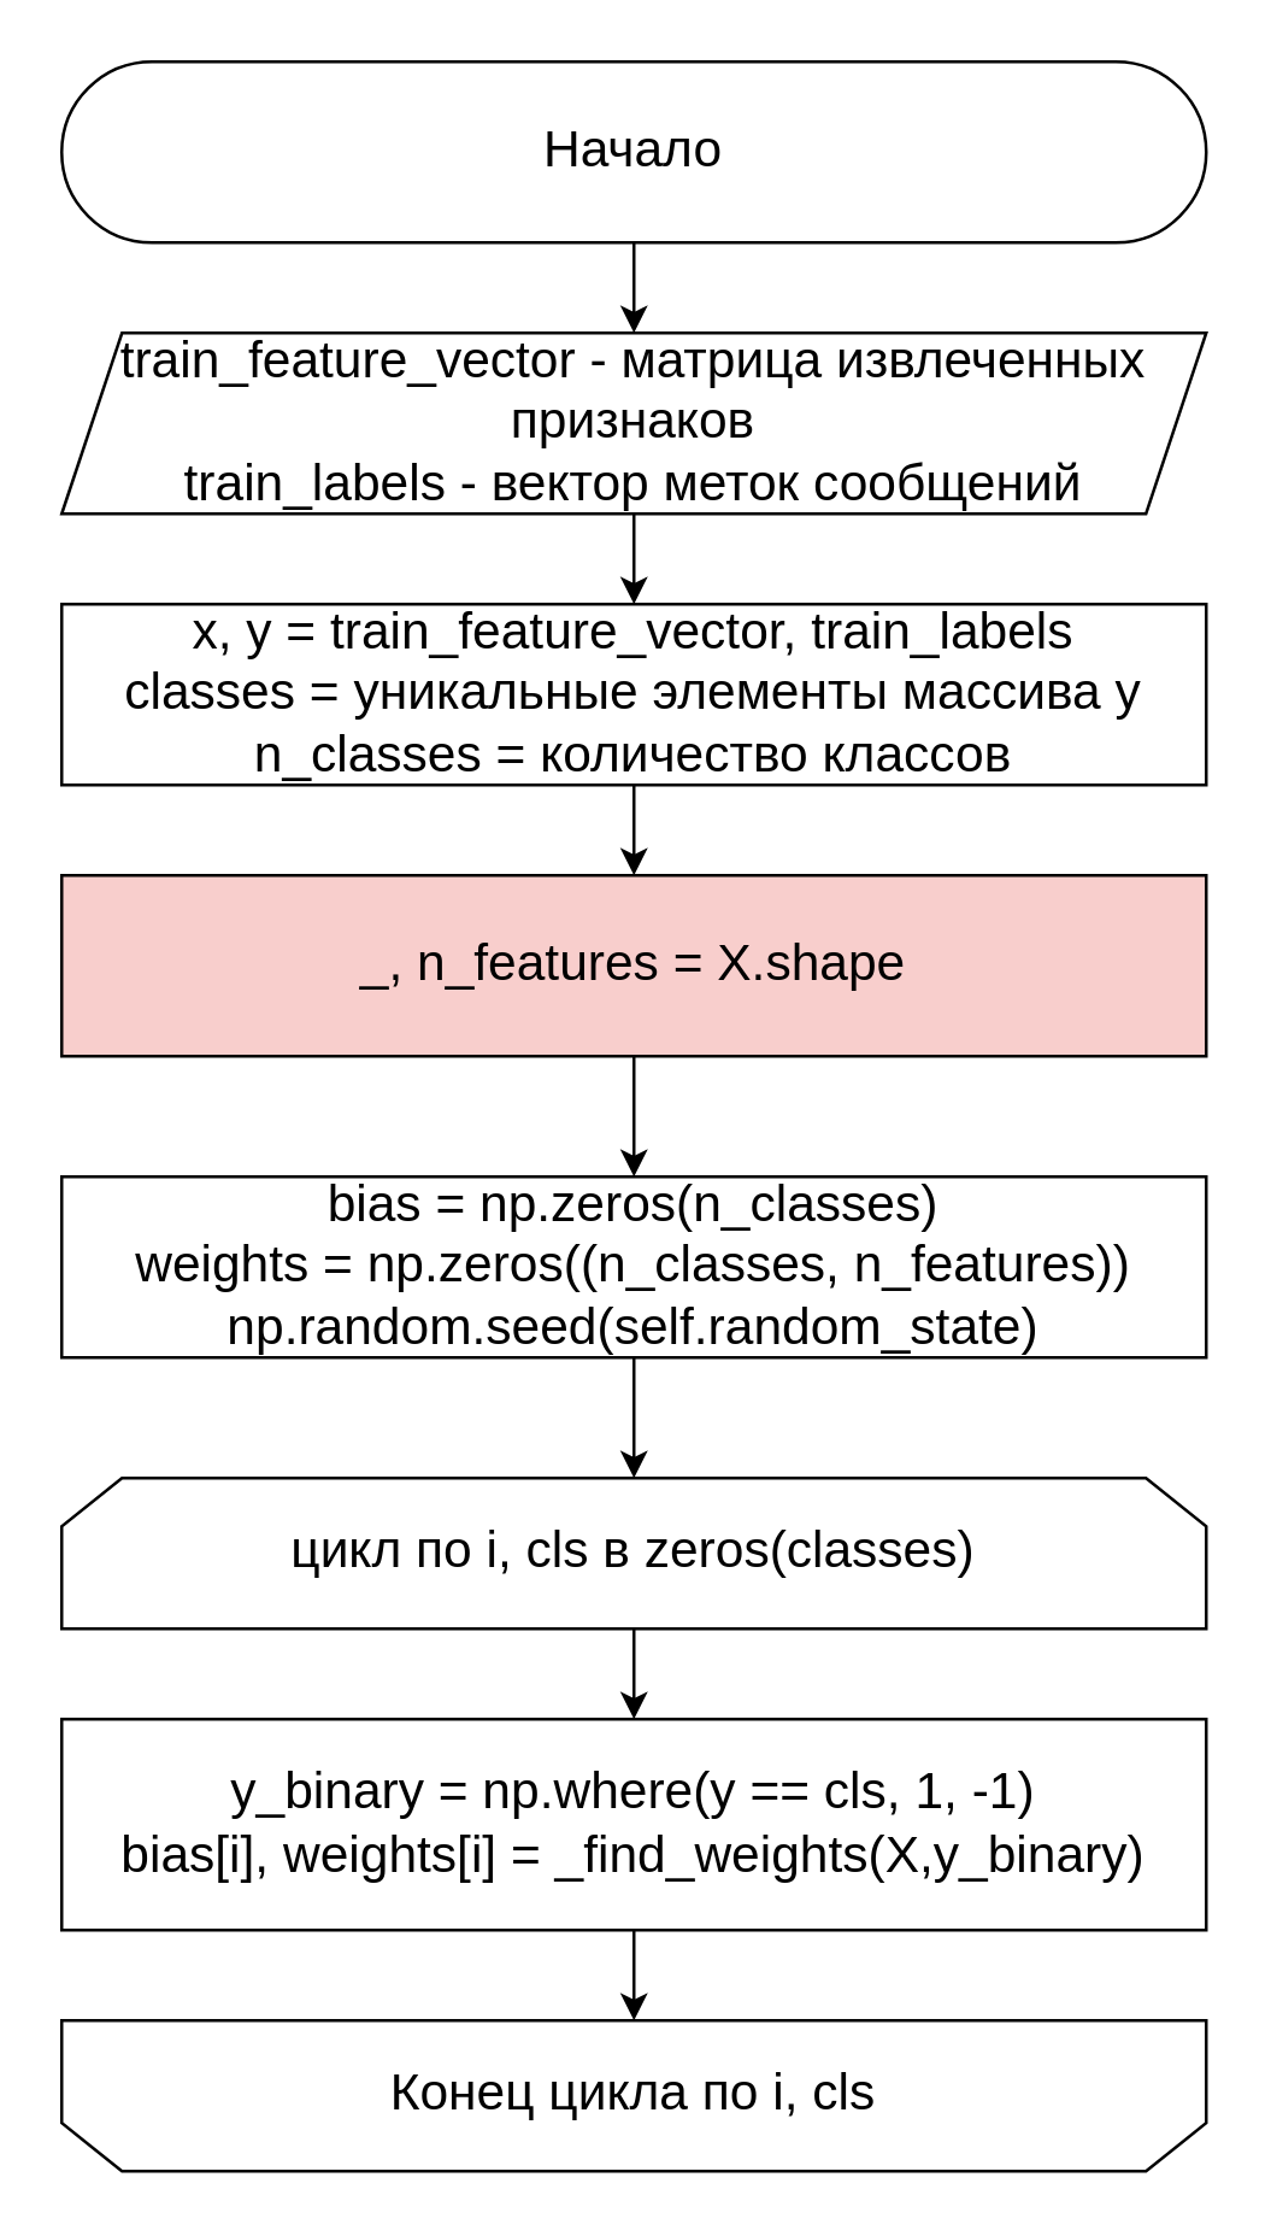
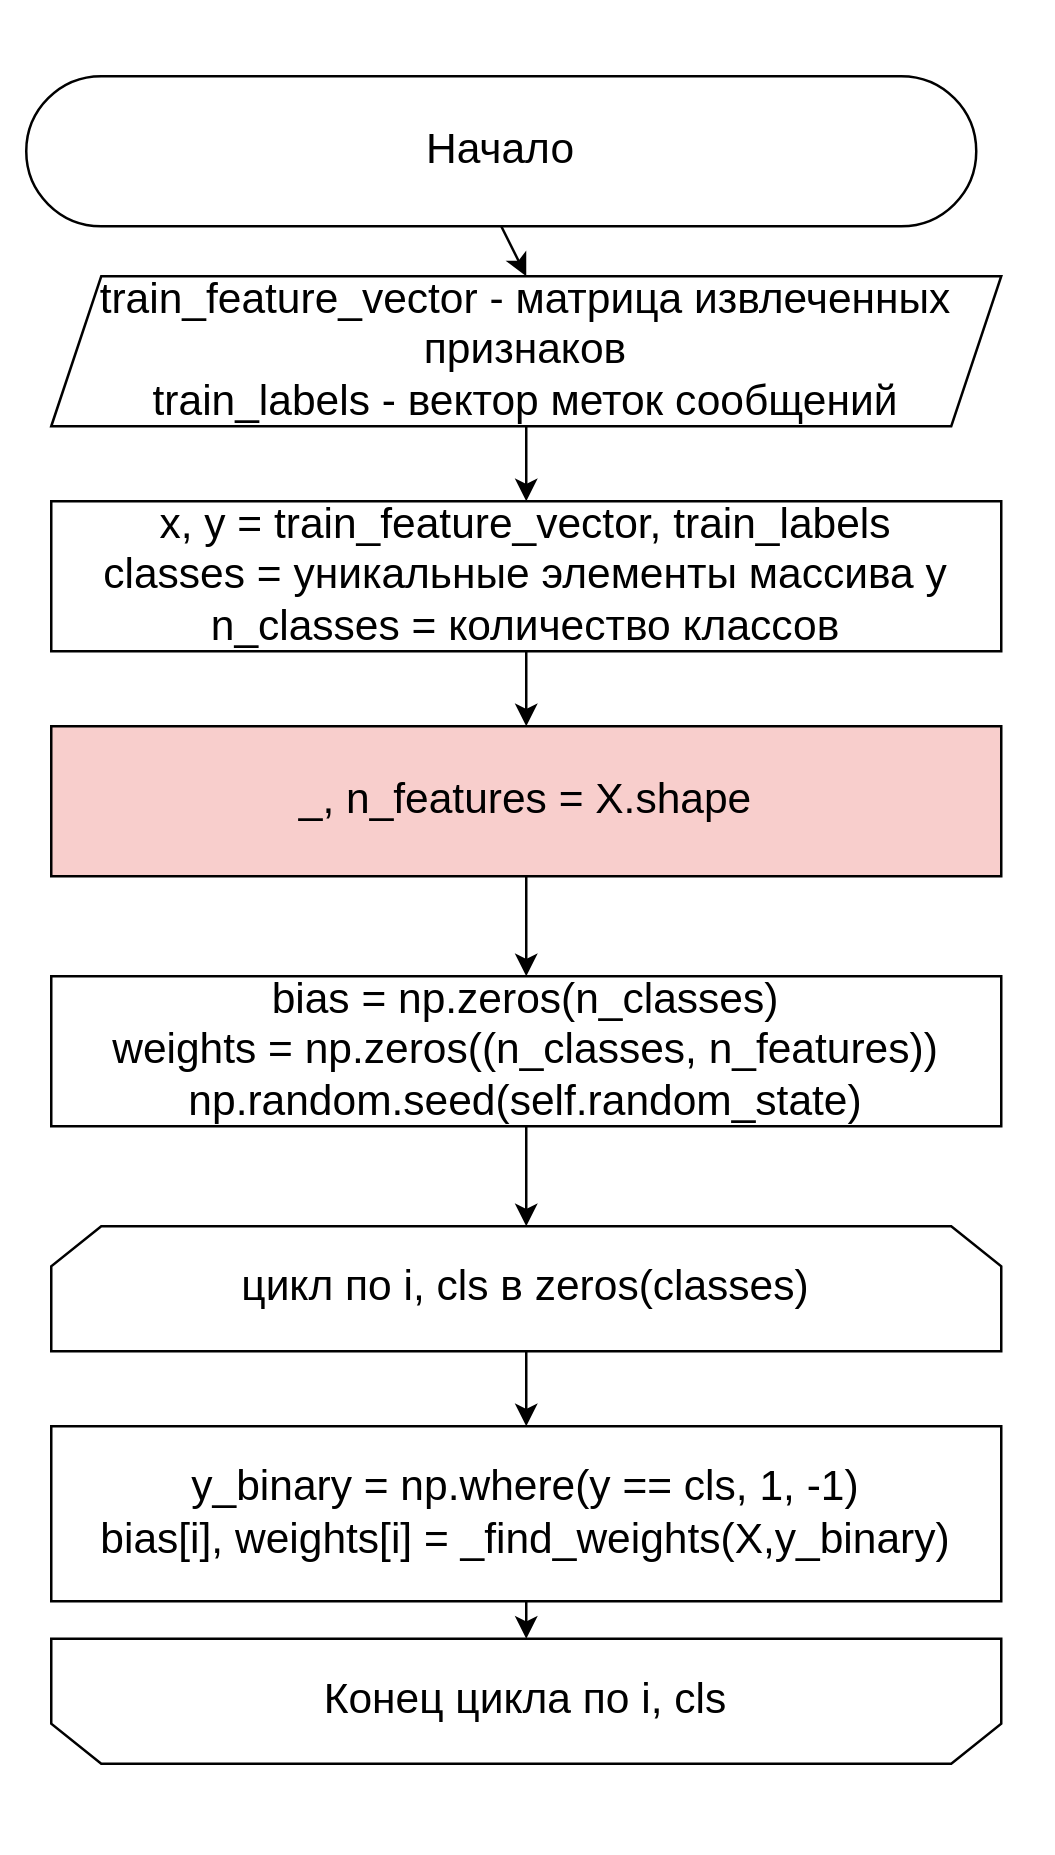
- <mxCell id="3" value="Начало" style="rounded=1;whiteSpace=wrap;html=1;arcSize=50;fontSize=17;" parent="1" vertex="1"><mxGeometry x="20" y="20" width="380" height="60" as="geometry" /></mxCell>
+ <mxCell id="3" value="Начало" style="rounded=1;whiteSpace=wrap;html=1;arcSize=50;fontSize=17;" parent="1" vertex="1"><mxGeometry x="10" y="30" width="380" height="60" as="geometry" /></mxCell>
- <mxCell id="15" value="Конец цикла по i, cls" style="shape=loopLimit;whiteSpace=wrap;html=1;flipV=1;fontSize=17;" parent="1" vertex="1"><mxGeometry x="20" y="670" width="380" height="50" as="geometry" /></mxCell>
+ <mxCell id="15" value="Конец цикла по i, cls" style="shape=loopLimit;whiteSpace=wrap;html=1;flipV=1;fontSize=17;" parent="1" vertex="1"><mxGeometry x="20" y="655" width="380" height="50" as="geometry" /></mxCell>
